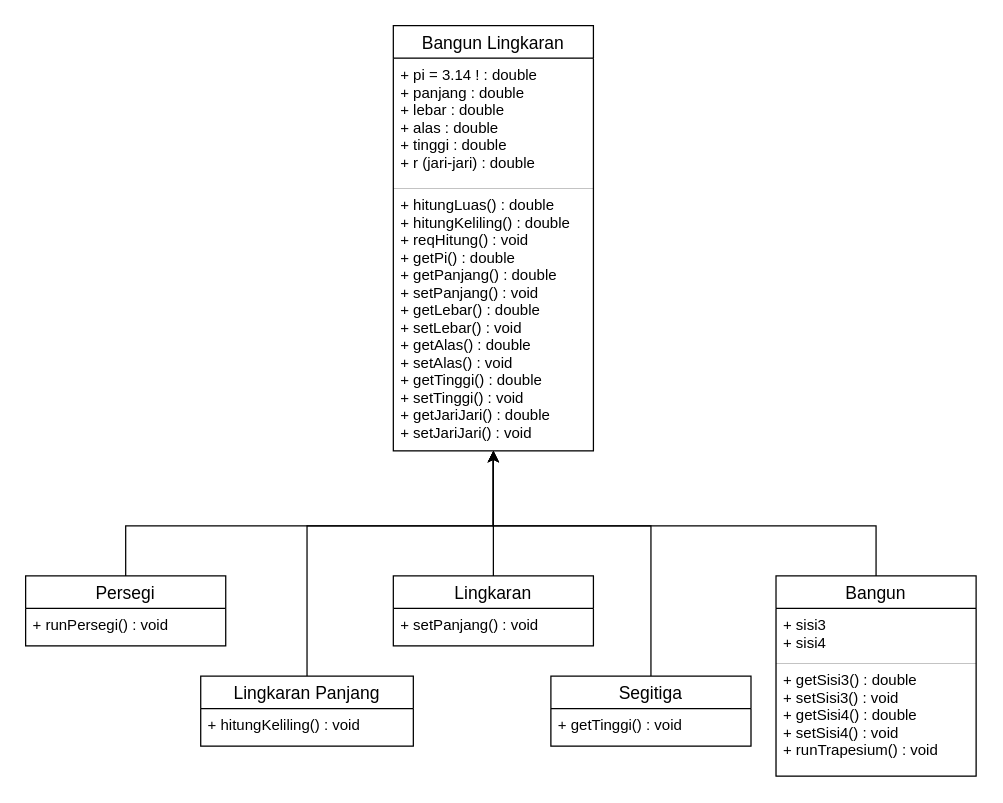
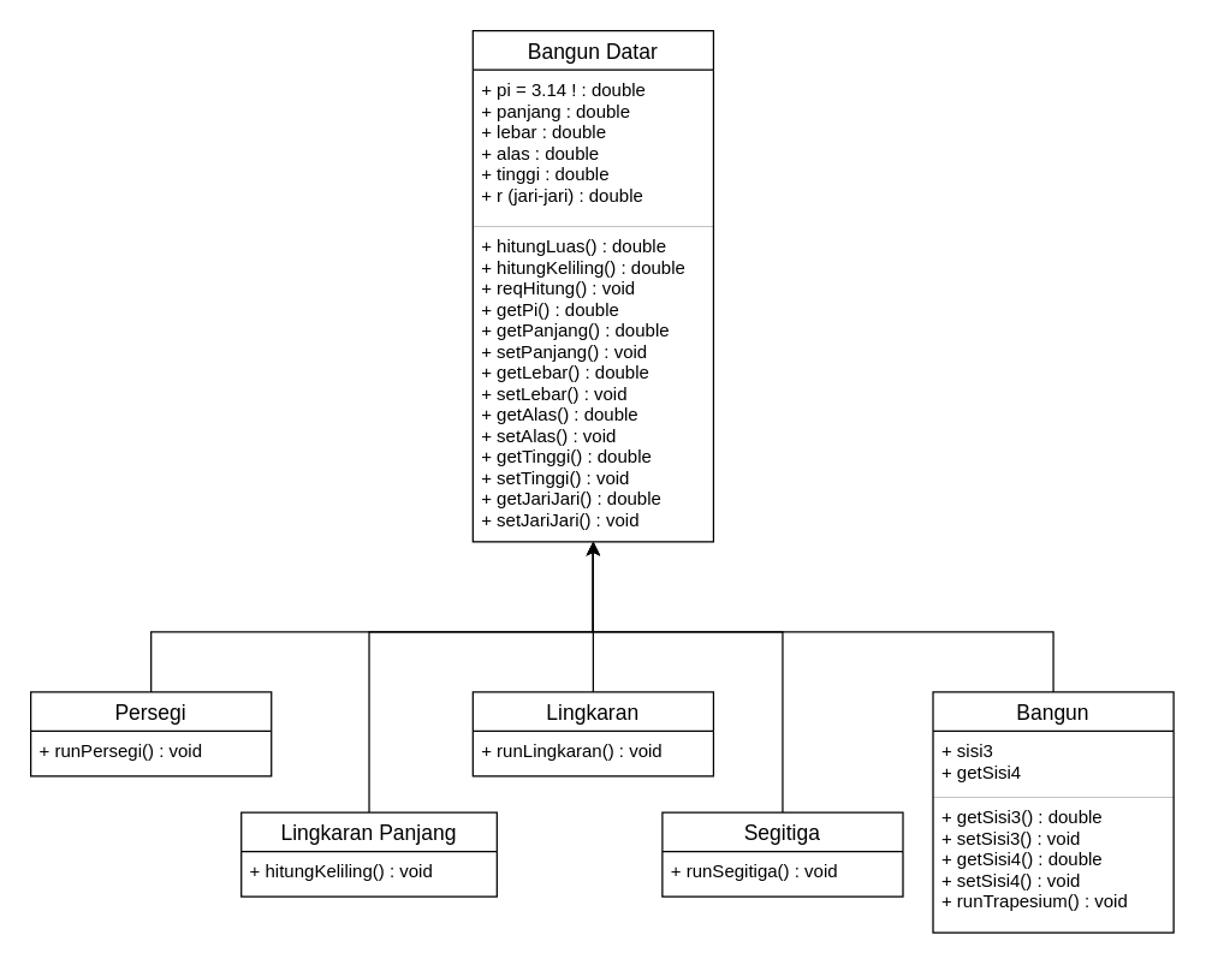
- <mxCell id="2" value="Bangun Lingkaran" style="swimlane;fontStyle=0;childLayout=stackLayout;horizontal=1;startSize=26;horizontalStack=0;resizeParent=1;resizeParentMax=0;resizeLast=0;collapsible=1;marginBottom=0;align=center;fontSize=14;strokeWidth=1;fillColor=default;swimlaneLine=1;glass=0;rounded=0;sketch=0;shadow=0;strokeColor=default;" parent="1" vertex="1"><mxGeometry x="314" y="20" width="160" height="340" as="geometry"><mxRectangle x="334" y="40" width="130" height="30" as="alternateBounds" /></mxGeometry></mxCell>
+ <mxCell id="2" value="Bangun Datar" style="swimlane;fontStyle=0;childLayout=stackLayout;horizontal=1;startSize=26;horizontalStack=0;resizeParent=1;resizeParentMax=0;resizeLast=0;collapsible=1;marginBottom=0;align=center;fontSize=14;strokeWidth=1;fillColor=default;swimlaneLine=1;glass=0;rounded=0;sketch=0;shadow=0;strokeColor=default;" parent="1" vertex="1"><mxGeometry x="314" y="20" width="160" height="340" as="geometry"><mxRectangle x="334" y="40" width="130" height="30" as="alternateBounds" /></mxGeometry></mxCell>
- <mxCell id="13" value="+ setPanjang() : void" style="text;strokeColor=default;fillColor=none;spacingLeft=4;spacingRight=4;overflow=hidden;rotatable=0;points=[[0,0.5],[1,0.5]];portConstraint=eastwest;fontSize=12;rounded=0;shadow=0;glass=0;sketch=0;fillStyle=auto;strokeWidth=0;" parent="12" vertex="1"><mxGeometry y="26" width="160" height="30" as="geometry" /></mxCell>
+ <mxCell id="13" value="+ runLingkaran() : void" style="text;strokeColor=default;fillColor=none;spacingLeft=4;spacingRight=4;overflow=hidden;rotatable=0;points=[[0,0.5],[1,0.5]];portConstraint=eastwest;fontSize=12;rounded=0;shadow=0;glass=0;sketch=0;fillStyle=auto;strokeWidth=0;" parent="12" vertex="1"><mxGeometry y="26" width="160" height="30" as="geometry" /></mxCell>
- <mxCell id="19" value="+ sisi3&#10;+ sisi4" style="text;strokeColor=default;fillColor=none;spacingLeft=4;spacingRight=4;overflow=hidden;rotatable=0;points=[[0,0.5],[1,0.5]];portConstraint=eastwest;fontSize=12;rounded=0;shadow=0;glass=0;sketch=0;fillStyle=auto;strokeWidth=0;" parent="18" vertex="1"><mxGeometry y="26" width="160" height="44" as="geometry" /></mxCell>
+ <mxCell id="19" value="+ sisi3&#10;+ getSisi4" style="text;strokeColor=default;fillColor=none;spacingLeft=4;spacingRight=4;overflow=hidden;rotatable=0;points=[[0,0.5],[1,0.5]];portConstraint=eastwest;fontSize=12;rounded=0;shadow=0;glass=0;sketch=0;fillStyle=auto;strokeWidth=0;" parent="18" vertex="1"><mxGeometry y="26" width="160" height="44" as="geometry" /></mxCell>
- <mxCell id="16" value="+ getTinggi() : void" style="text;strokeColor=default;fillColor=none;spacingLeft=4;spacingRight=4;overflow=hidden;rotatable=0;points=[[0,0.5],[1,0.5]];portConstraint=eastwest;fontSize=12;rounded=0;shadow=0;glass=0;sketch=0;fillStyle=auto;strokeWidth=0;" parent="15" vertex="1"><mxGeometry y="26" width="160" height="30" as="geometry" /></mxCell>
+ <mxCell id="16" value="+ runSegitiga() : void" style="text;strokeColor=default;fillColor=none;spacingLeft=4;spacingRight=4;overflow=hidden;rotatable=0;points=[[0,0.5],[1,0.5]];portConstraint=eastwest;fontSize=12;rounded=0;shadow=0;glass=0;sketch=0;fillStyle=auto;strokeWidth=0;" parent="15" vertex="1"><mxGeometry y="26" width="160" height="30" as="geometry" /></mxCell>
